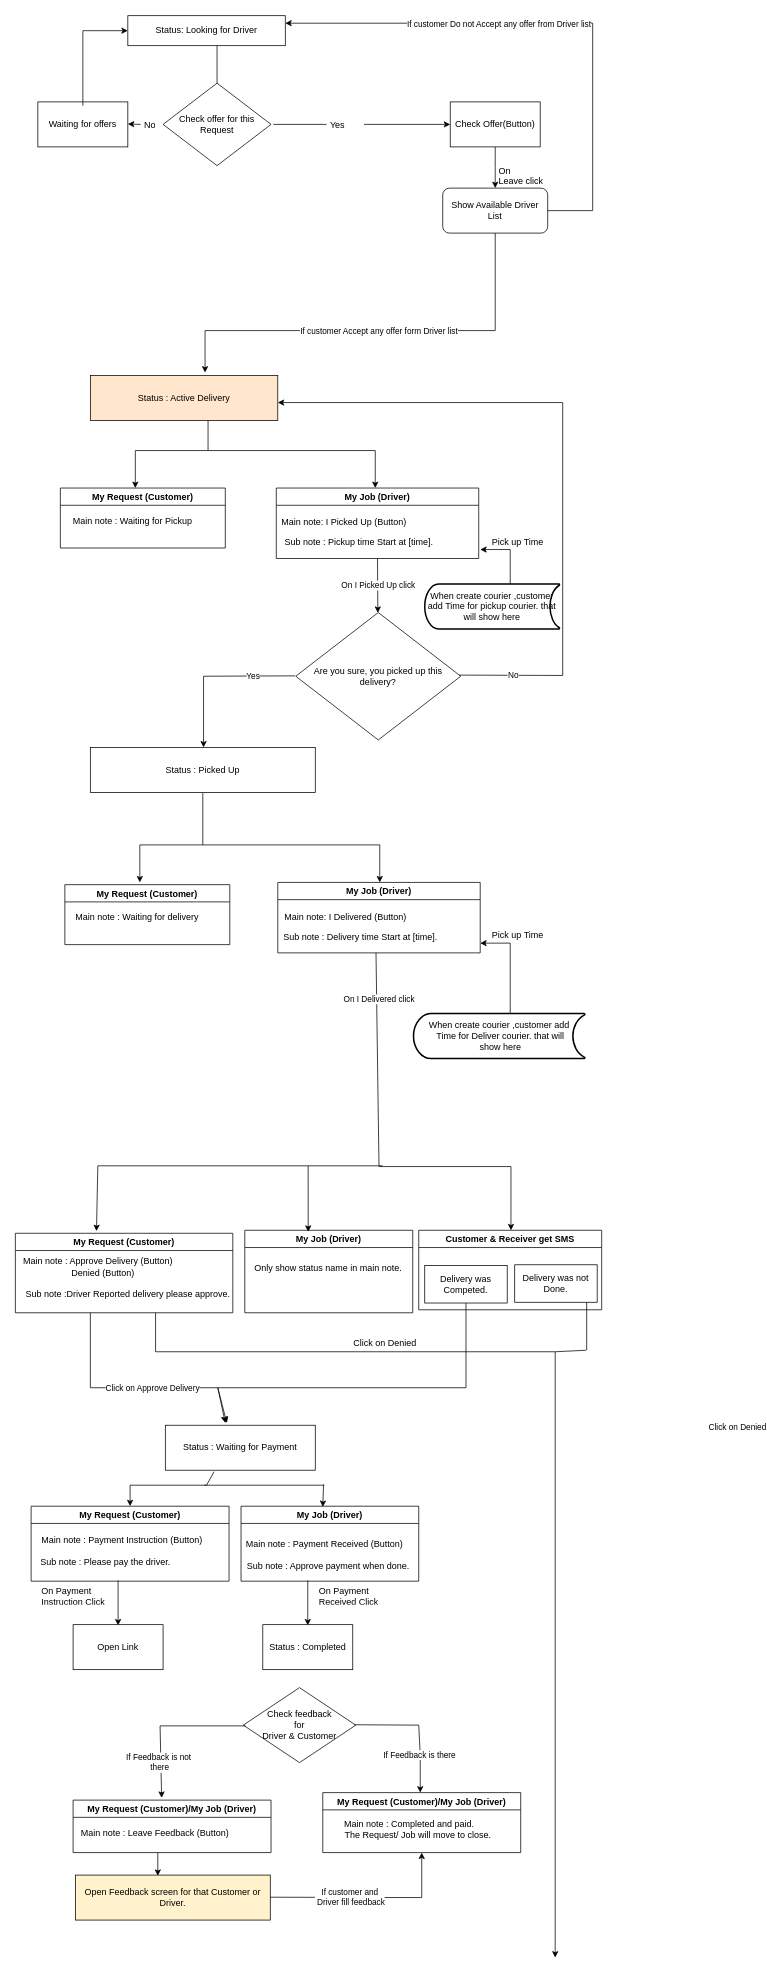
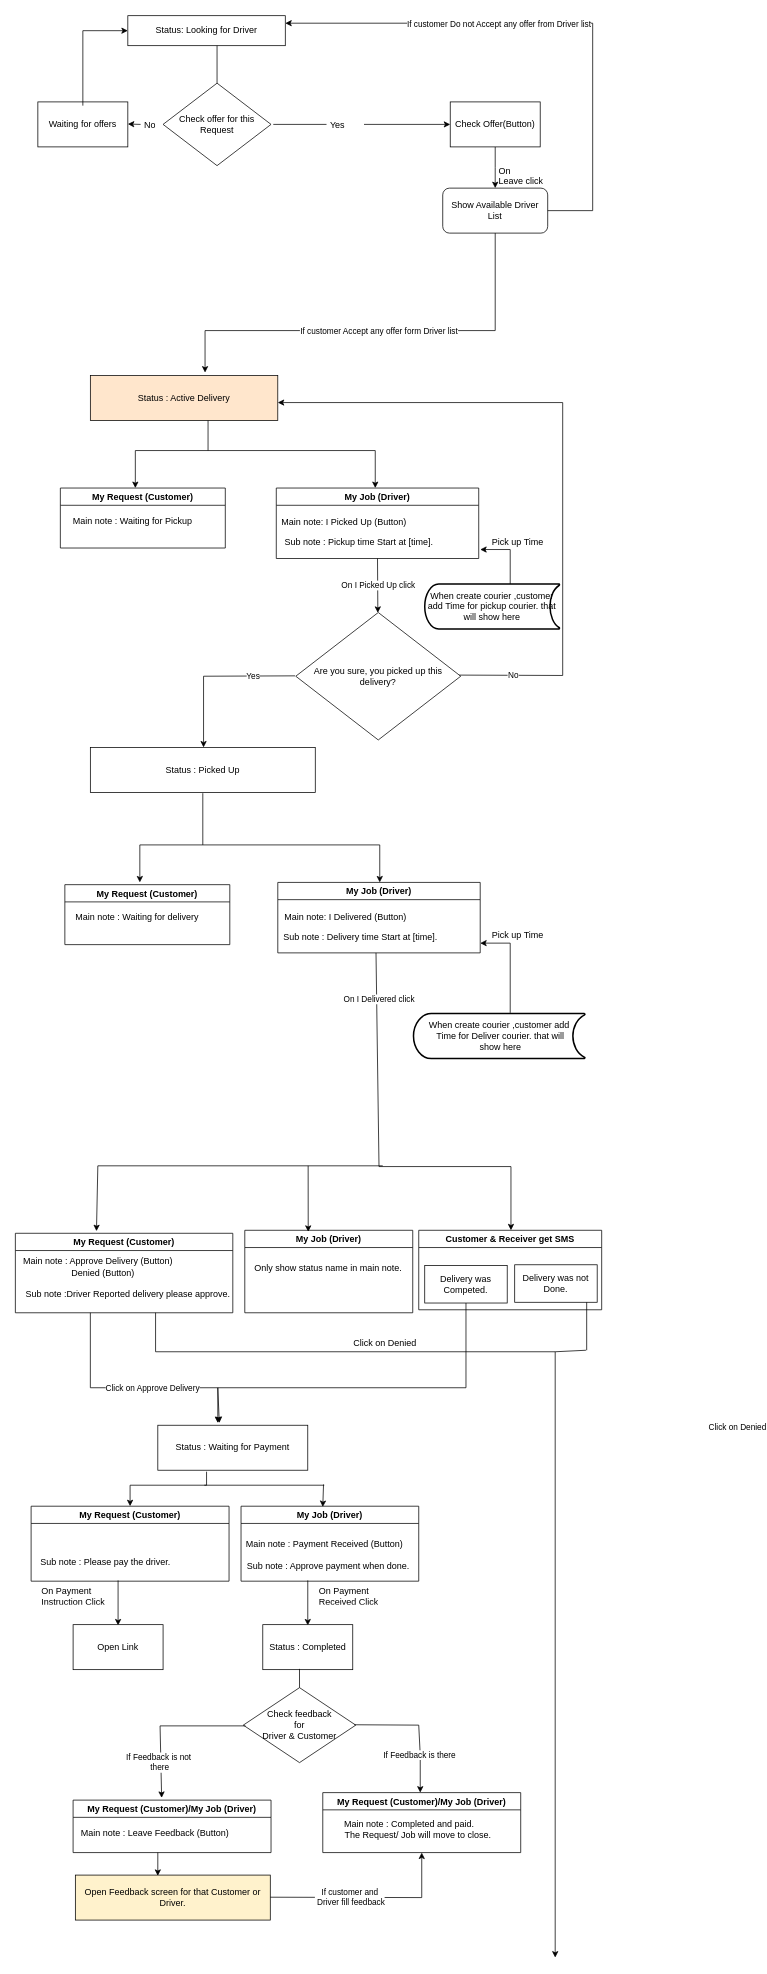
- <mxCell id="74" value="Status : Waiting for Payment" style="rounded=0;whiteSpace=wrap;html=1;" vertex="1" parent="1"><mxGeometry x="220" y="1900" width="200" height="60" as="geometry" /></mxCell>
+ <mxCell id="74" value="Status : Waiting for Payment" style="rounded=0;whiteSpace=wrap;html=1;" vertex="1" parent="1"><mxGeometry x="210" y="1900" width="200" height="60" as="geometry" /></mxCell>
- <mxCell id="69" value="&lt;div&gt;Main note : Payment Instruction (Button)&lt;br&gt;&lt;/div&gt;" style="text;html=1;align=center;verticalAlign=middle;resizable=0;points=[];autosize=1;strokeColor=none;fillColor=none;" vertex="1" parent="68"><mxGeometry x="1" y="30" width="240" height="30" as="geometry" /></mxCell>
+ <mxCell id="96" value="" style="endArrow=none;html=1;rounded=0;entryX=0.408;entryY=0.983;entryDx=0;entryDy=0;entryPerimeter=0;exitX=0.5;exitY=0;exitDx=0;exitDy=0;" edge="1" parent="1" source="95" target="85"><mxGeometry width="50" height="50" relative="1" as="geometry"><mxPoint x="390" y="2370" as="sourcePoint" /><mxPoint x="440" y="2320" as="targetPoint" /></mxGeometry></mxCell>
